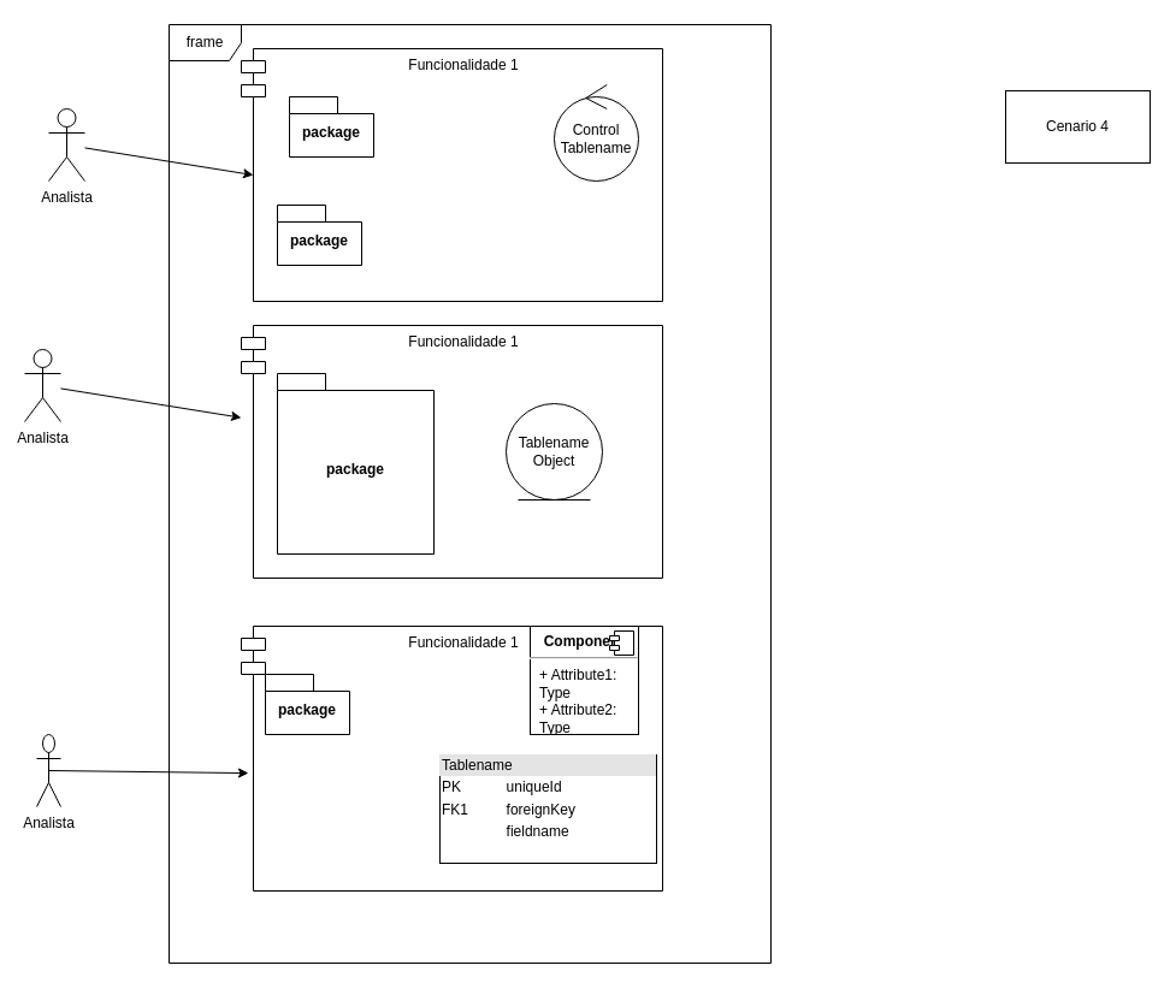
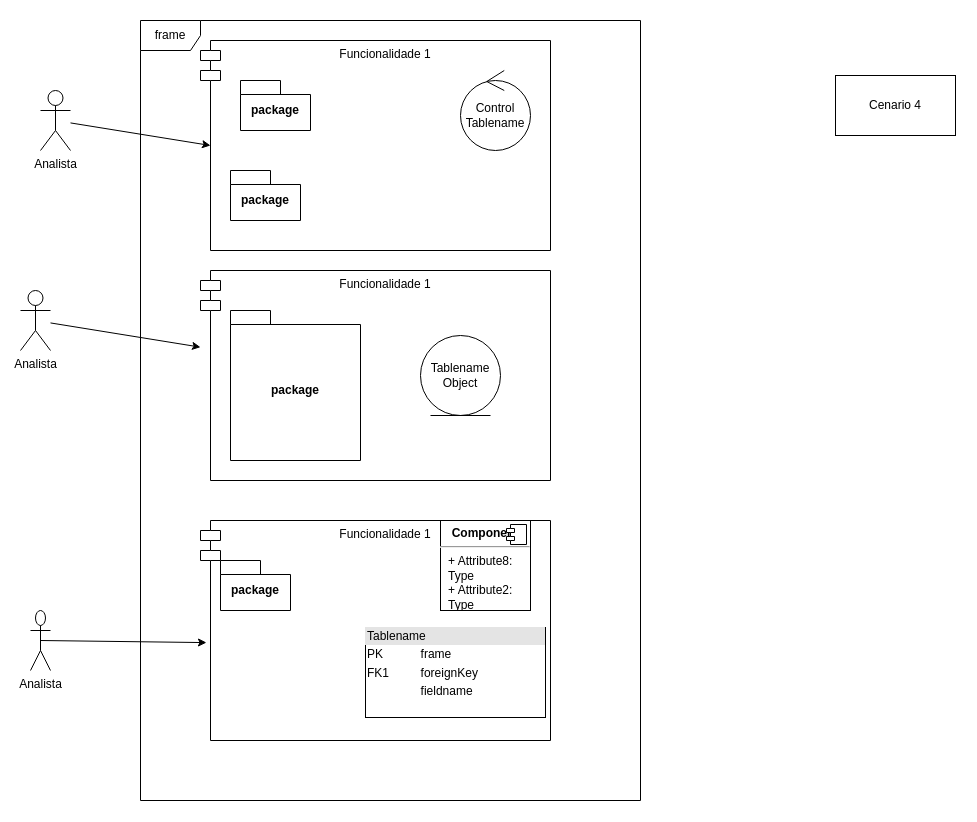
- <mxCell id="15" value="&lt;p style=&quot;margin:0px;margin-top:6px;text-align:center;&quot;&gt;&lt;b&gt;Component&lt;/b&gt;&lt;/p&gt;&lt;hr/&gt;&lt;p style=&quot;margin:0px;margin-left:8px;&quot;&gt;+ Attribute1: Type&lt;br/&gt;+ Attribute2: Type&lt;/p&gt;" style="align=left;overflow=fill;html=1;dropTarget=0;whiteSpace=wrap;" vertex="1" parent="1"><mxGeometry x="440" y="520" width="90" height="90" as="geometry" /></mxCell>
+ <mxCell id="15" value="&lt;p style=&quot;margin:0px;margin-top:6px;text-align:center;&quot;&gt;&lt;b&gt;Component&lt;/b&gt;&lt;/p&gt;&lt;hr/&gt;&lt;p style=&quot;margin:0px;margin-left:8px;&quot;&gt;+ Attribute8: Type&lt;br/&gt;+ Attribute2: Type&lt;/p&gt;" style="align=left;overflow=fill;html=1;dropTarget=0;whiteSpace=wrap;" vertex="1" parent="1"><mxGeometry x="440" y="520" width="90" height="90" as="geometry" /></mxCell>
- <mxCell id="17" value="&lt;div style=&quot;box-sizing:border-box;width:100%;background:#e4e4e4;padding:2px;&quot;&gt;Tablename&lt;/div&gt;&lt;table style=&quot;width:100%;font-size:1em;&quot; cellpadding=&quot;2&quot; cellspacing=&quot;0&quot;&gt;&lt;tr&gt;&lt;td&gt;PK&lt;/td&gt;&lt;td&gt;uniqueId&lt;/td&gt;&lt;/tr&gt;&lt;tr&gt;&lt;td&gt;FK1&lt;/td&gt;&lt;td&gt;foreignKey&lt;/td&gt;&lt;/tr&gt;&lt;tr&gt;&lt;td&gt;&lt;/td&gt;&lt;td&gt;fieldname&lt;/td&gt;&lt;/tr&gt;&lt;/table&gt;" style="verticalAlign=top;align=left;overflow=fill;html=1;whiteSpace=wrap;" vertex="1" parent="1"><mxGeometry x="365" y="627" width="180" height="90" as="geometry" /></mxCell>
+ <mxCell id="17" value="&lt;div style=&quot;box-sizing:border-box;width:100%;background:#e4e4e4;padding:2px;&quot;&gt;Tablename&lt;/div&gt;&lt;table style=&quot;width:100%;font-size:1em;&quot; cellpadding=&quot;2&quot; cellspacing=&quot;0&quot;&gt;&lt;tr&gt;&lt;td&gt;PK&lt;/td&gt;&lt;td&gt;frame&lt;/td&gt;&lt;/tr&gt;&lt;tr&gt;&lt;td&gt;FK1&lt;/td&gt;&lt;td&gt;foreignKey&lt;/td&gt;&lt;/tr&gt;&lt;tr&gt;&lt;td&gt;&lt;/td&gt;&lt;td&gt;fieldname&lt;/td&gt;&lt;/tr&gt;&lt;/table&gt;" style="verticalAlign=top;align=left;overflow=fill;html=1;whiteSpace=wrap;" vertex="1" parent="1"><mxGeometry x="365" y="627" width="180" height="90" as="geometry" /></mxCell>
